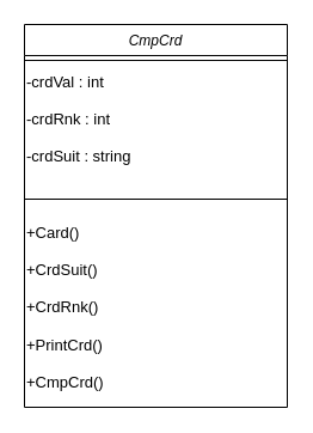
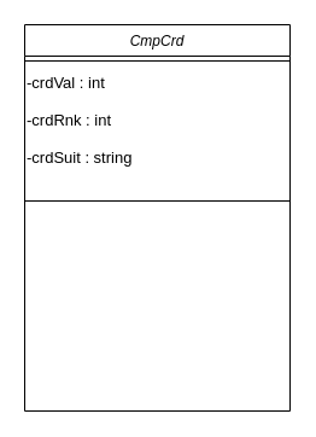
- <mxCell id="6" value="&lt;font style=&quot;font-size: 13px&quot;&gt;+Card()&lt;br&gt;&lt;br&gt;+CrdSuit()&lt;br&gt;&lt;br&gt;+CrdRnk()&lt;br&gt;&lt;br&gt;+PrintCrd()&lt;br&gt;&lt;br&gt;+CmpCrd()&lt;/font&gt;" style="text;html=1;" vertex="1" parent="1"><mxGeometry x="20" y="180" width="170" height="150" as="geometry" /></mxCell>
